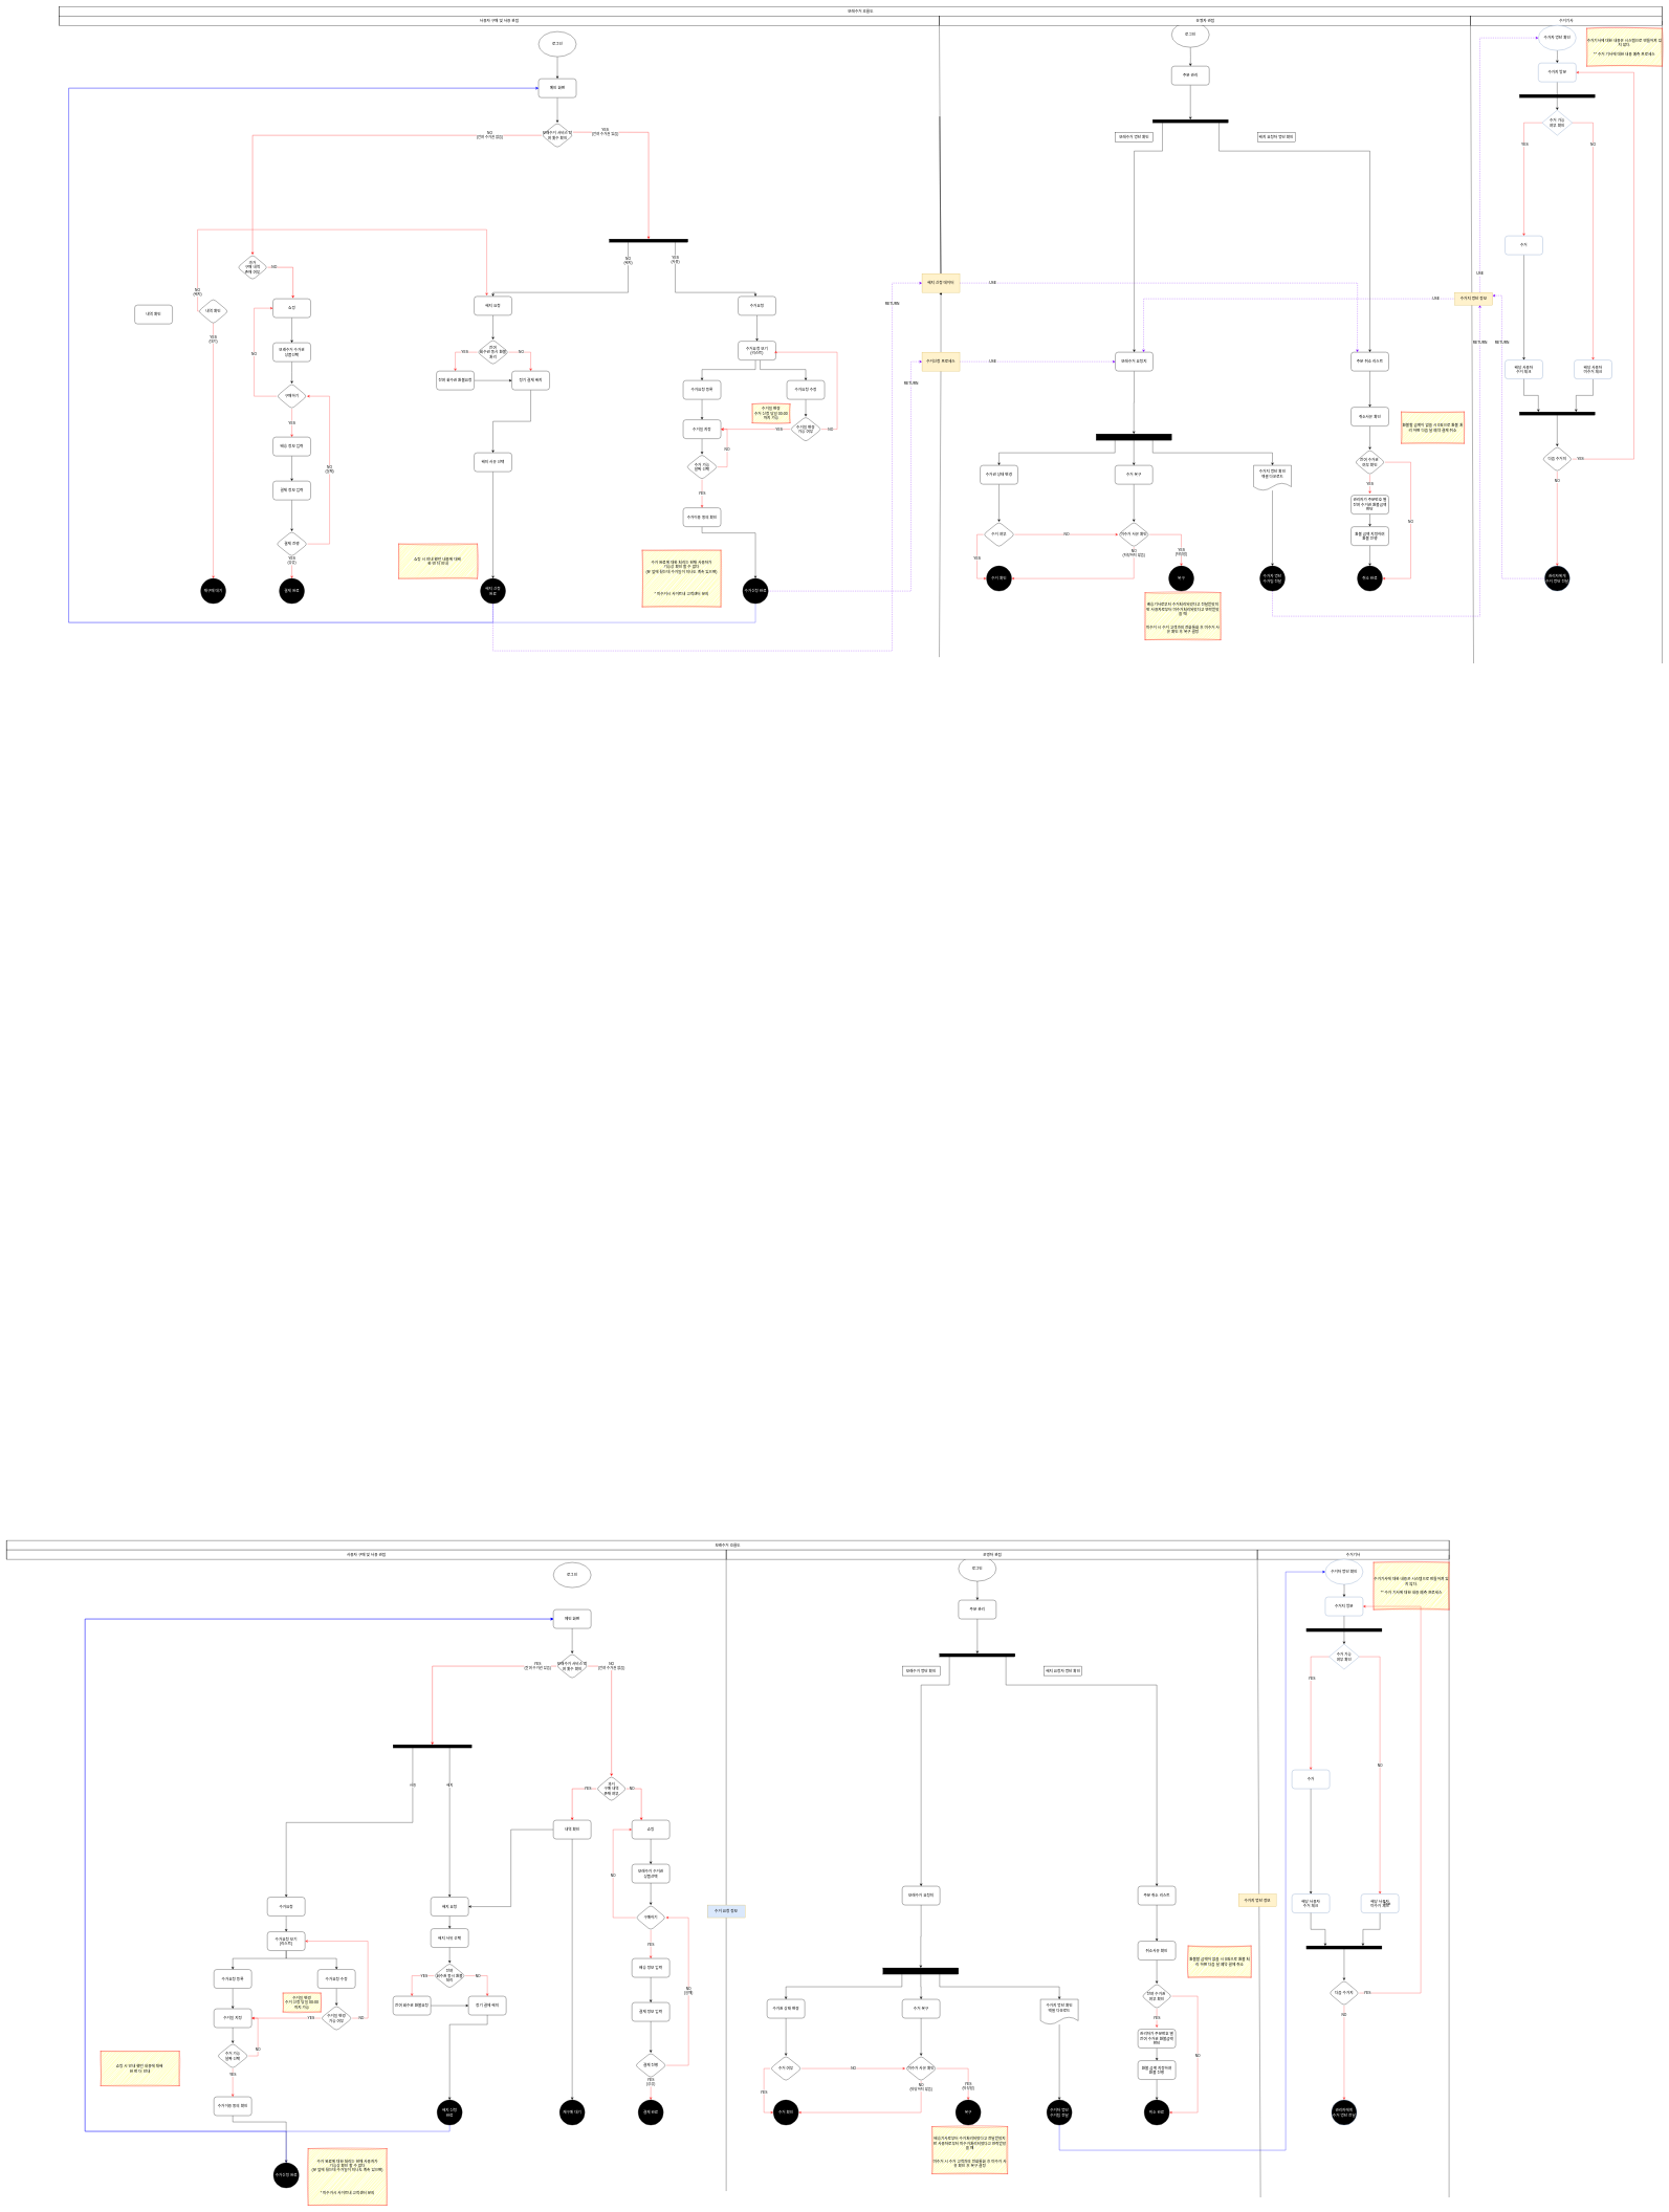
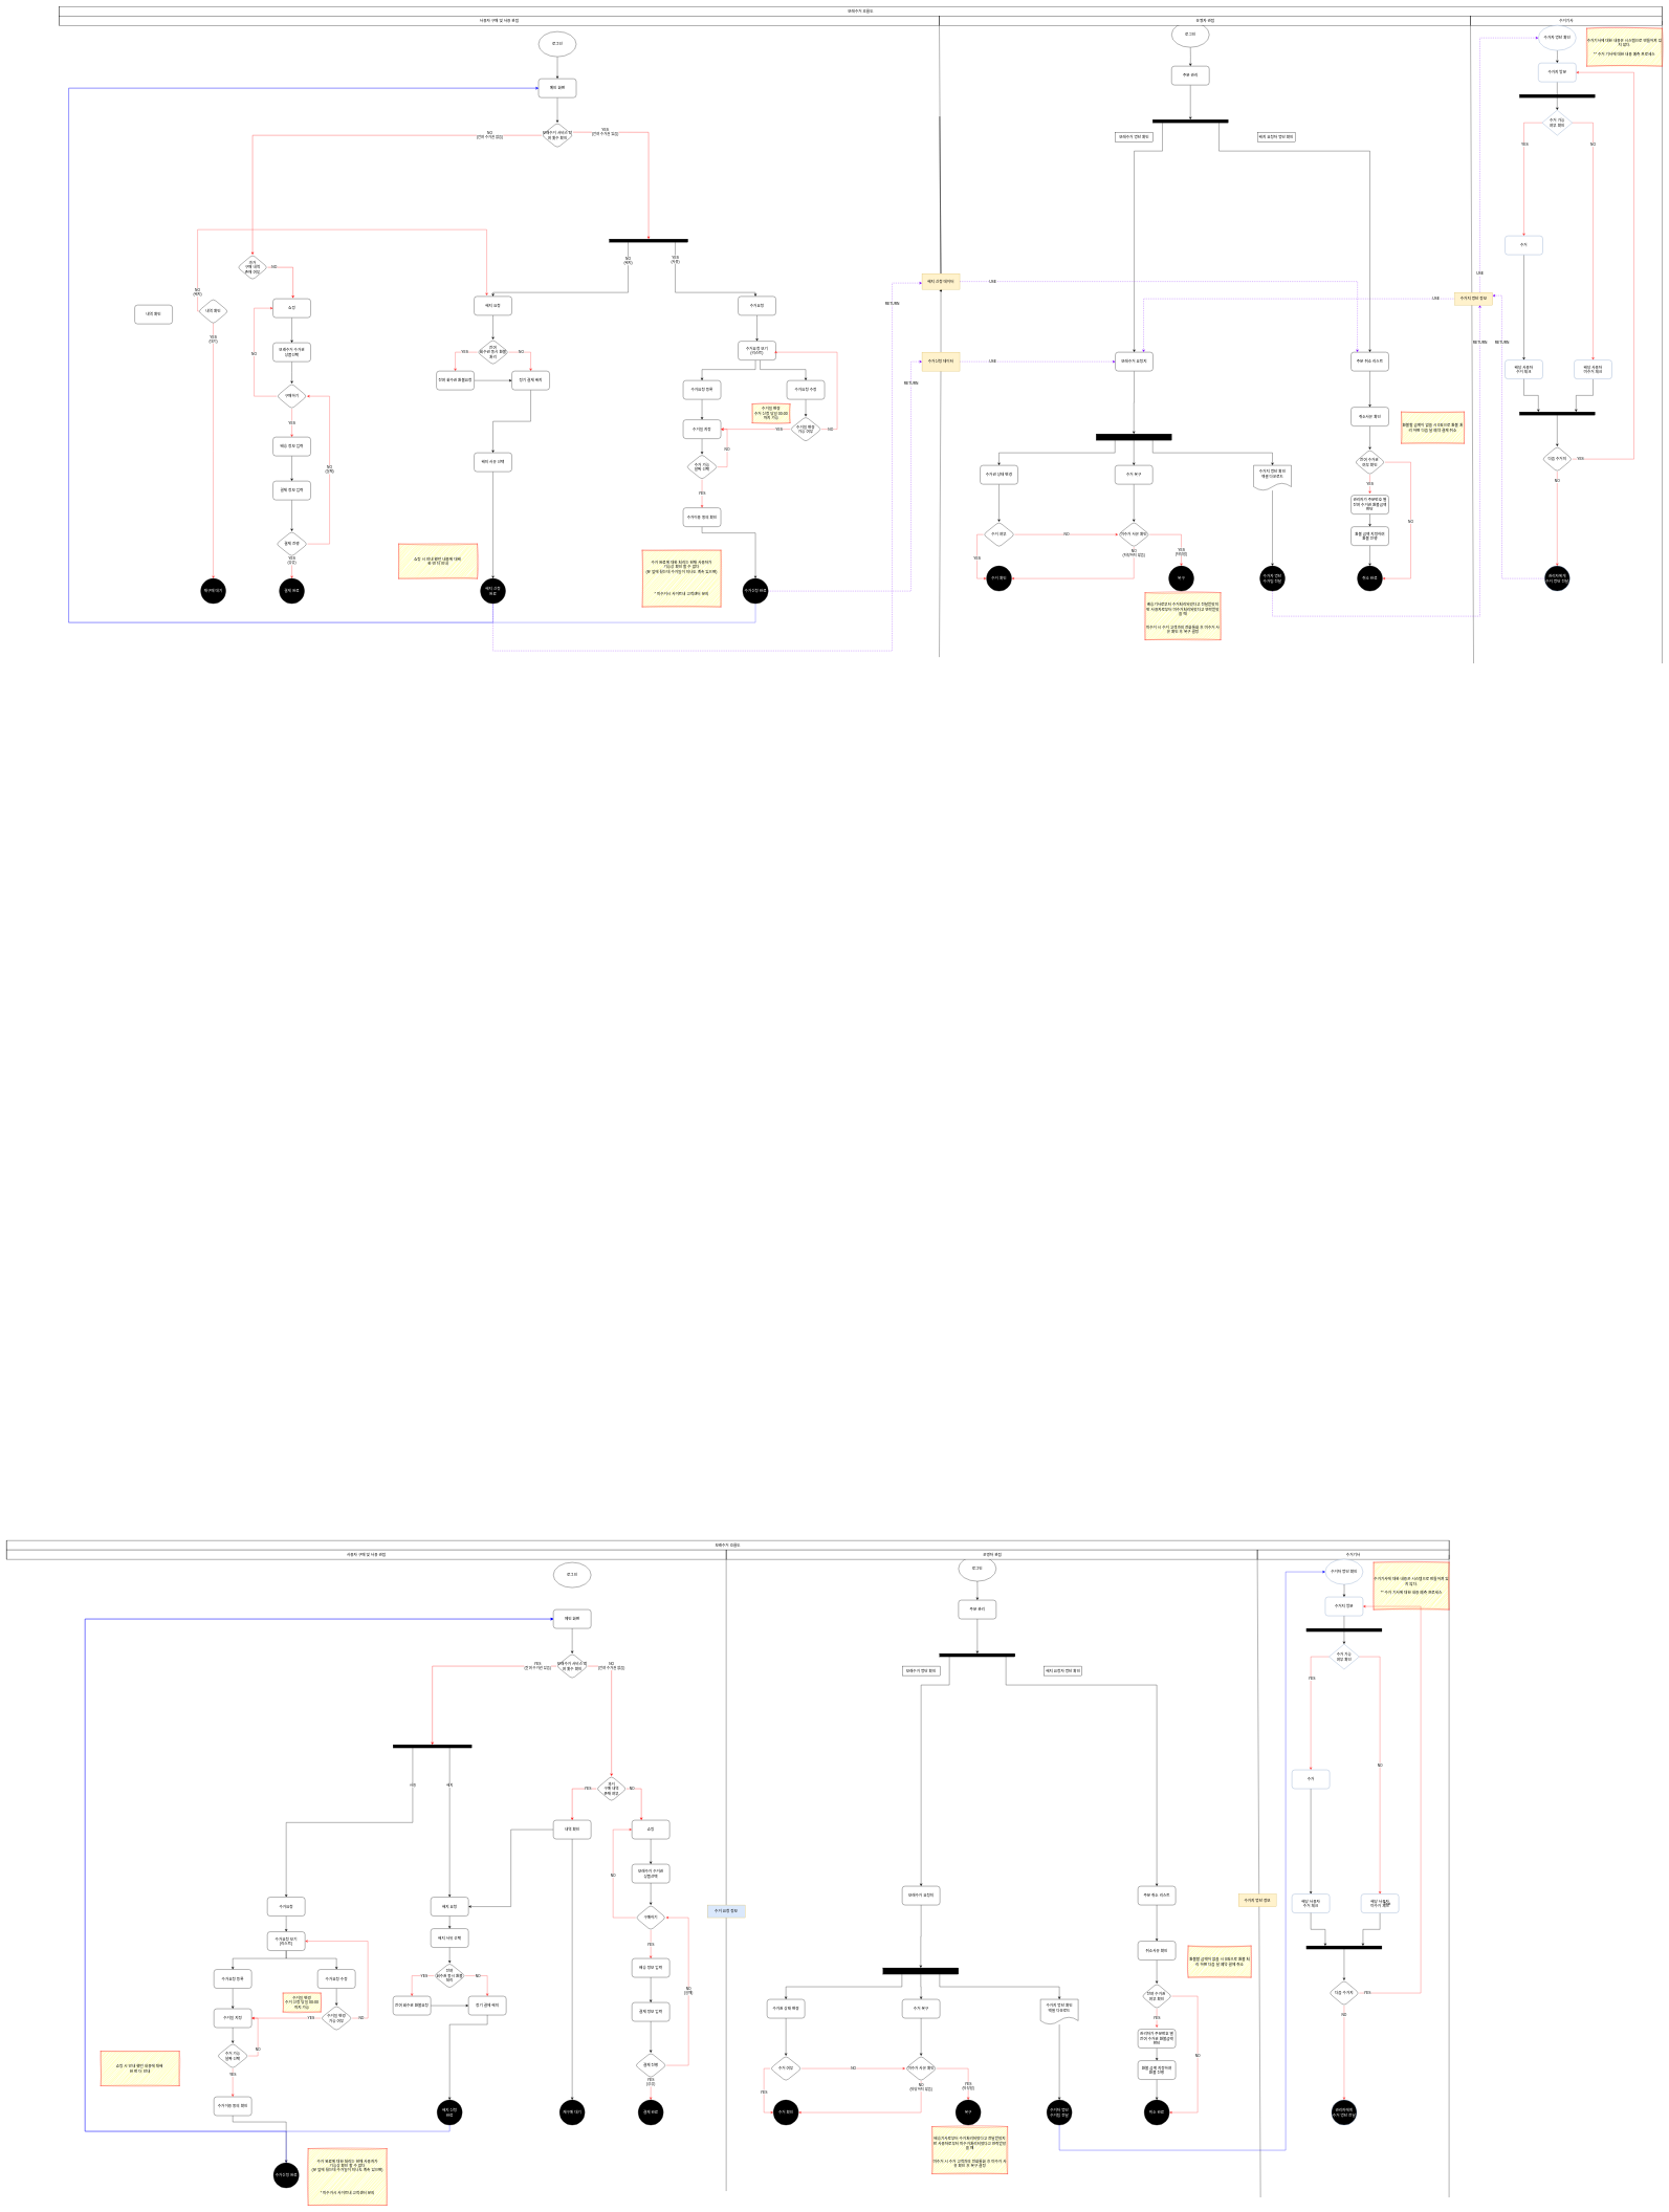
- <mxCell id="297" value="해지 신청 데이터" style="rounded=0;whiteSpace=wrap;html=1;fillColor=#fff2cc;strokeColor=#d6b656;" vertex="1" parent="1"><mxGeometry x="2933" y="870" width="120" height="60" as="geometry" /></mxCell>
+ <mxCell id="297" value="해지 신청 데이터" style="rounded=0;whiteSpace=wrap;html=1;fillColor=#fff2cc;strokeColor=#d6b656;" vertex="1" parent="1"><mxGeometry x="2933" y="870" width="120" height="50" as="geometry" /></mxCell>
- <mxCell id="301" value="수거신청 프로세스" style="rounded=0;whiteSpace=wrap;html=1;fillColor=#fff2cc;strokeColor=#d6b656;" vertex="1" parent="1"><mxGeometry x="2933" y="1120" width="120" height="60" as="geometry" /></mxCell>
+ <mxCell id="301" value="수거신청 데이터" style="rounded=0;whiteSpace=wrap;html=1;fillColor=#fff2cc;strokeColor=#d6b656;" vertex="1" parent="1"><mxGeometry x="2933" y="1120" width="120" height="60" as="geometry" /></mxCell>
